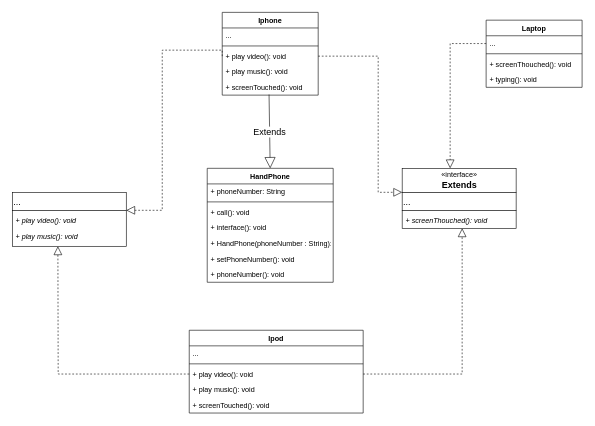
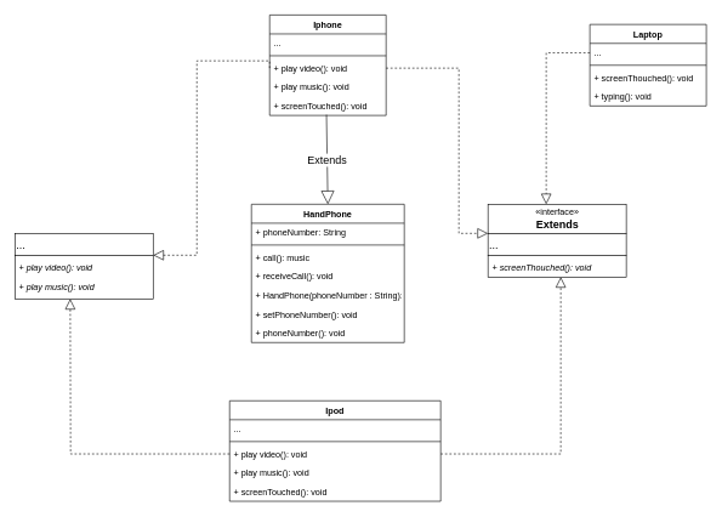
- <mxCell id="11" value="+ call(): void" style="text;strokeColor=none;fillColor=none;align=left;verticalAlign=top;spacingLeft=4;spacingRight=4;overflow=hidden;rotatable=0;points=[[0,0.5],[1,0.5]];portConstraint=eastwest;" parent="8" vertex="1"><mxGeometry y="60" width="210" height="26" as="geometry" /></mxCell>
+ <mxCell id="11" value="+ call(): music" style="text;strokeColor=none;fillColor=none;align=left;verticalAlign=top;spacingLeft=4;spacingRight=4;overflow=hidden;rotatable=0;points=[[0,0.5],[1,0.5]];portConstraint=eastwest;" parent="8" vertex="1"><mxGeometry y="60" width="210" height="26" as="geometry" /></mxCell>
- <mxCell id="12" value="+ interface(): void" style="text;strokeColor=none;fillColor=none;align=left;verticalAlign=top;spacingLeft=4;spacingRight=4;overflow=hidden;rotatable=0;points=[[0,0.5],[1,0.5]];portConstraint=eastwest;" parent="8" vertex="1"><mxGeometry y="86" width="210" height="26" as="geometry" /></mxCell>
+ <mxCell id="12" value="+ receiveCall(): void" style="text;strokeColor=none;fillColor=none;align=left;verticalAlign=top;spacingLeft=4;spacingRight=4;overflow=hidden;rotatable=0;points=[[0,0.5],[1,0.5]];portConstraint=eastwest;" parent="8" vertex="1"><mxGeometry y="86" width="210" height="26" as="geometry" /></mxCell>
